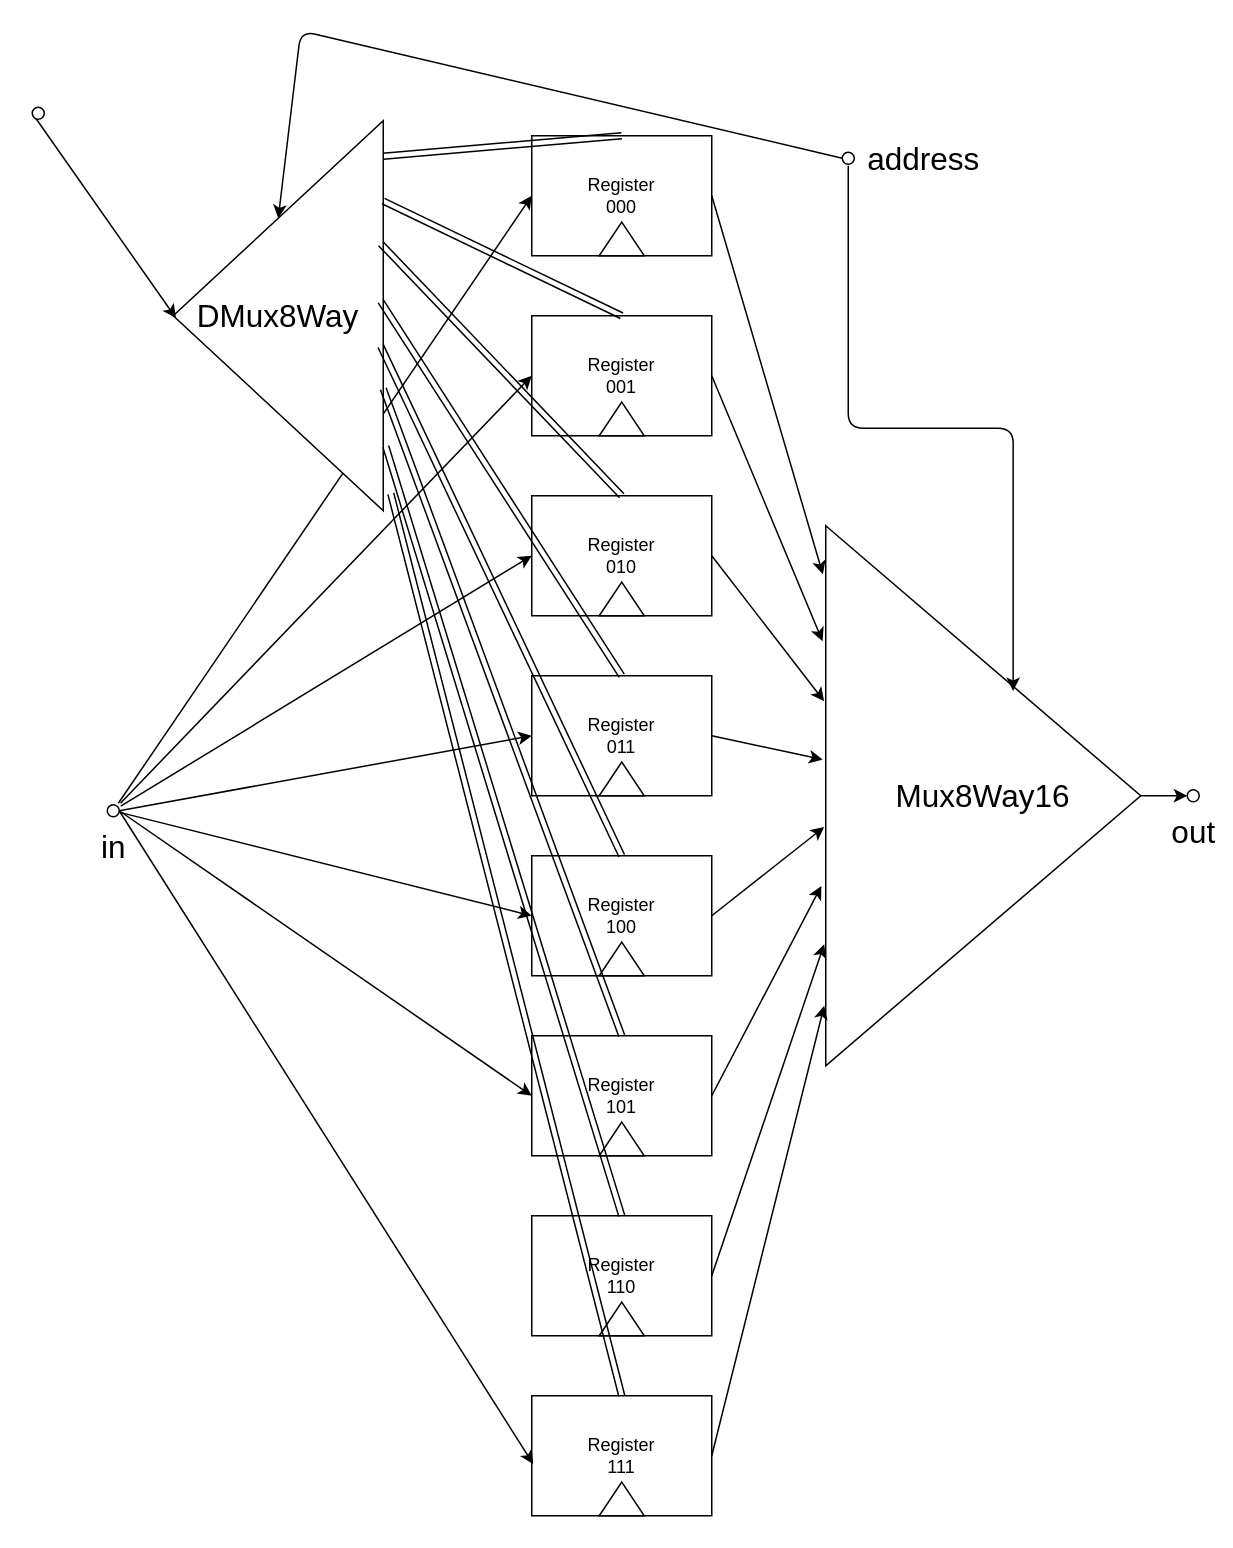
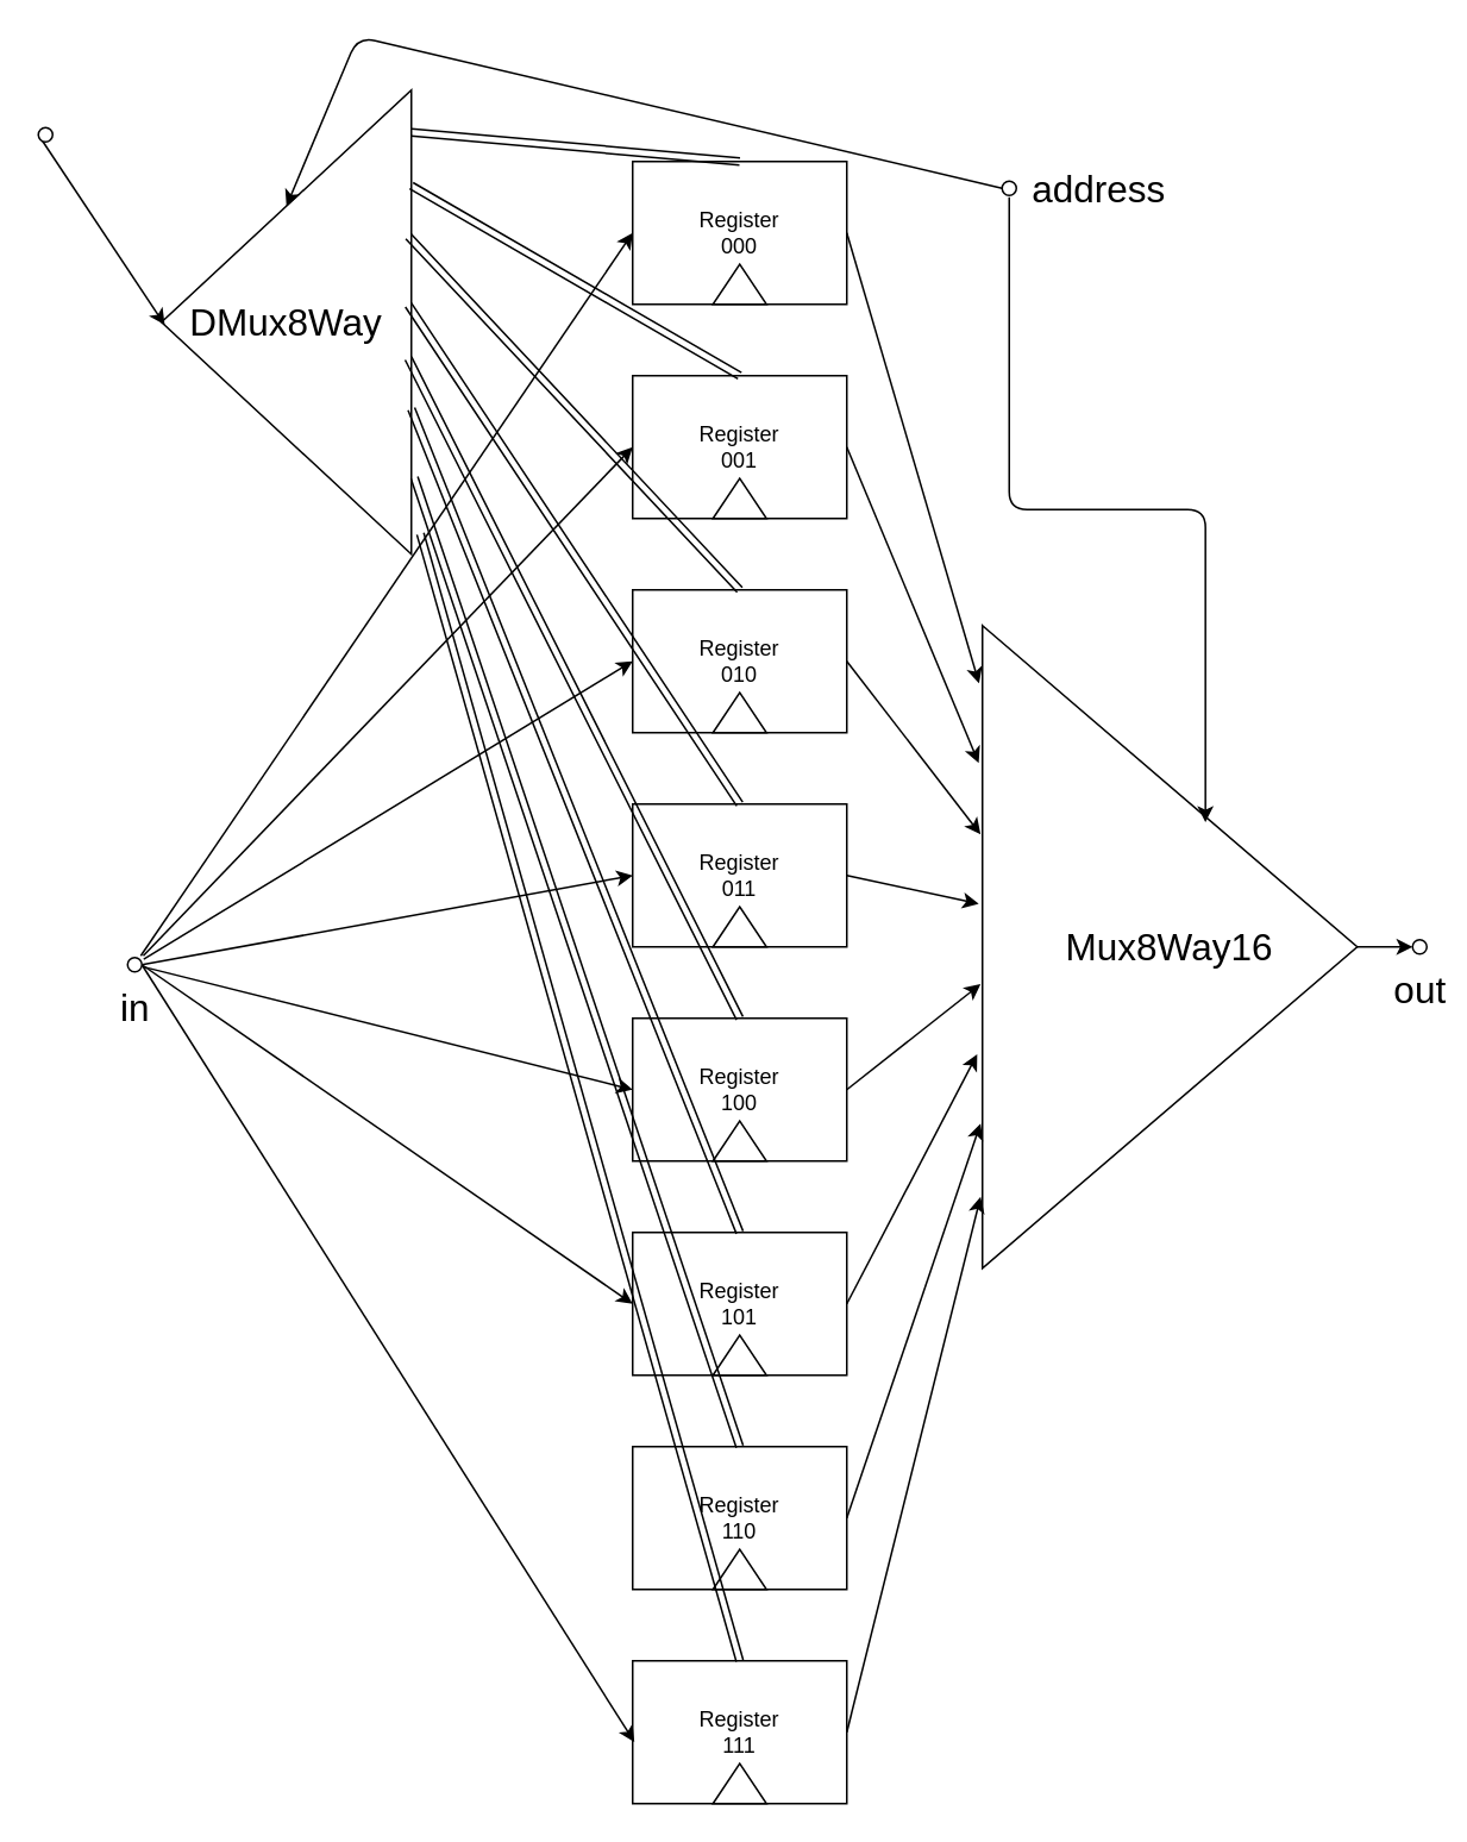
- <mxCell id="50" value="DMux8Way" style="triangle;whiteSpace=wrap;html=1;fontSize=21;&#10;points=[[0,0.1],[0,0.2],[0,0.3],[0,0.4],[0,0.5],[0,0.6],[0,0.7],[0,0.8],[0,0.9]];direction=west;" parent="1" vertex="1"><mxGeometry x="115" y="80" width="140" height="260" as="geometry" /></mxCell>
+ <mxCell id="50" value="DMux8Way" style="triangle;whiteSpace=wrap;html=1;fontSize=21;&#10;points=[[0,0.1],[0,0.2],[0,0.3],[0,0.4],[0,0.5],[0,0.6],[0,0.7],[0,0.8],[0,0.9]];direction=west;" parent="1" vertex="1"><mxGeometry x="90" y="50" width="140" height="260" as="geometry" /></mxCell>
